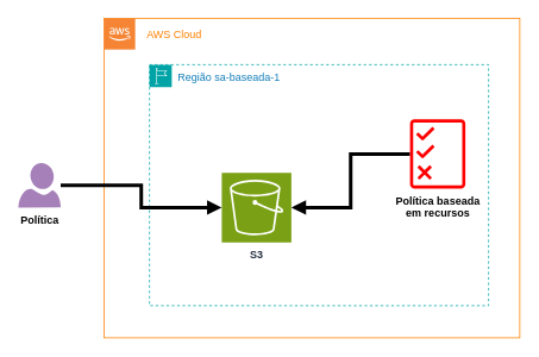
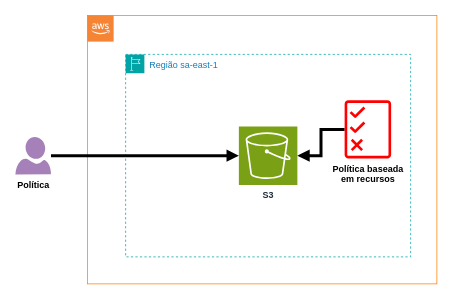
- <mxCell id="8" value="&lt;font style=&quot;color: light-dark(rgb(255, 128, 0), rgb(255, 128, 0));&quot;&gt;AWS Cloud&lt;/font&gt;" style="text;html=1;align=center;verticalAlign=middle;whiteSpace=wrap;rounded=0;" parent="1" vertex="1"><mxGeometry x="153" y="22.5" width="84" height="30" as="geometry" /></mxCell>
- <mxCell id="3" value="Região sa-baseada-1" style="points=[[0,0],[0.25,0],[0.5,0],[0.75,0],[1,0],[1,0.25],[1,0.5],[1,0.75],[1,1],[0.75,1],[0.5,1],[0.25,1],[0,1],[0,0.75],[0,0.5],[0,0.25]];outlineConnect=0;gradientColor=none;html=1;whiteSpace=wrap;fontSize=12;fontStyle=0;container=1;pointerEvents=0;collapsible=0;recursiveResize=0;shape=mxgraph.aws4.group;grIcon=mxgraph.aws4.group_region;strokeColor=#00A4A6;fillColor=none;verticalAlign=top;align=left;spacingLeft=30;fontColor=#147EBA;dashed=1;" parent="1" vertex="1"><mxGeometry x="167" y="72" width="380" height="270" as="geometry" /></mxCell>
+ <mxCell id="3" value="Região sa-east-1" style="points=[[0,0],[0.25,0],[0.5,0],[0.75,0],[1,0],[1,0.25],[1,0.5],[1,0.75],[1,1],[0.75,1],[0.5,1],[0.25,1],[0,1],[0,0.75],[0,0.5],[0,0.25]];outlineConnect=0;gradientColor=none;html=1;whiteSpace=wrap;fontSize=12;fontStyle=0;container=1;pointerEvents=0;collapsible=0;recursiveResize=0;shape=mxgraph.aws4.group;grIcon=mxgraph.aws4.group_region;strokeColor=#00A4A6;fillColor=none;verticalAlign=top;align=left;spacingLeft=30;fontColor=#147EBA;dashed=1;" parent="1" vertex="1"><mxGeometry x="167" y="72" width="380" height="270" as="geometry" /></mxCell>
- <mxCell id="4" value="&lt;b&gt;S3&lt;/b&gt;" style="sketch=0;points=[[0,0,0],[0.25,0,0],[0.5,0,0],[0.75,0,0],[1,0,0],[0,1,0],[0.25,1,0],[0.5,1,0],[0.75,1,0],[1,1,0],[0,0.25,0],[0,0.5,0],[0,0.75,0],[1,0.25,0],[1,0.5,0],[1,0.75,0]];outlineConnect=0;fontColor=light-dark(#232F3E,#FFFFFF);fillColor=#7AA116;strokeColor=#ffffff;dashed=0;verticalLabelPosition=bottom;verticalAlign=top;align=center;html=1;fontSize=12;fontStyle=0;aspect=fixed;shape=mxgraph.aws4.resourceIcon;resIcon=mxgraph.aws4.s3;" parent="3" vertex="1"><mxGeometry x="81" y="121" width="78" height="78" as="geometry" /></mxCell>
+ <mxCell id="4" value="&lt;b&gt;S3&lt;/b&gt;" style="sketch=0;points=[[0,0,0],[0.25,0,0],[0.5,0,0],[0.75,0,0],[1,0,0],[0,1,0],[0.25,1,0],[0.5,1,0],[0.75,1,0],[1,1,0],[0,0.25,0],[0,0.5,0],[0,0.75,0],[1,0.25,0],[1,0.5,0],[1,0.75,0]];outlineConnect=0;fontColor=light-dark(#232F3E,#FFFFFF);fillColor=#7AA116;strokeColor=#ffffff;dashed=0;verticalLabelPosition=bottom;verticalAlign=top;align=center;html=1;fontSize=12;fontStyle=0;aspect=fixed;shape=mxgraph.aws4.resourceIcon;resIcon=mxgraph.aws4.s3;" parent="3" vertex="1"><mxGeometry x="151" y="96" width="78" height="78" as="geometry" /></mxCell>
